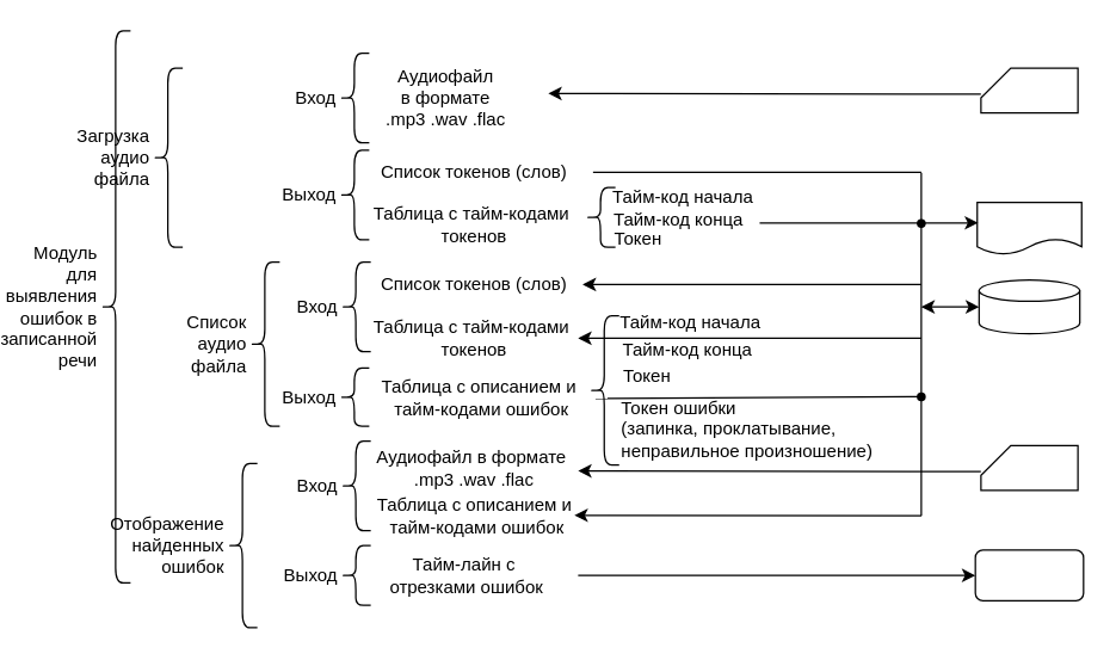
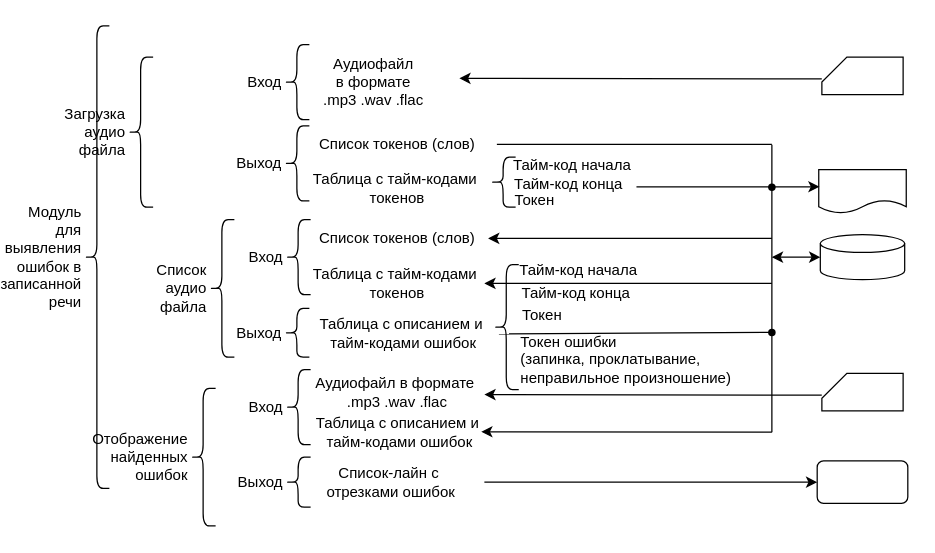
- <mxCell id="18" value="Тайм-лайн с&amp;nbsp;&lt;div&gt;отрезками ошибок&lt;/div&gt;" style="text;html=1;align=center;verticalAlign=middle;resizable=0;points=[];autosize=1;strokeColor=none;fillColor=none;" parent="1" vertex="1"><mxGeometry x="200" y="365" width="130" height="40" as="geometry" /></mxCell>
+ <mxCell id="18" value="Список-лайн с&amp;nbsp;&lt;div&gt;отрезками ошибок&lt;/div&gt;" style="text;html=1;align=center;verticalAlign=middle;resizable=0;points=[];autosize=1;strokeColor=none;fillColor=none;" parent="1" vertex="1"><mxGeometry x="200" y="365" width="130" height="40" as="geometry" /></mxCell>
